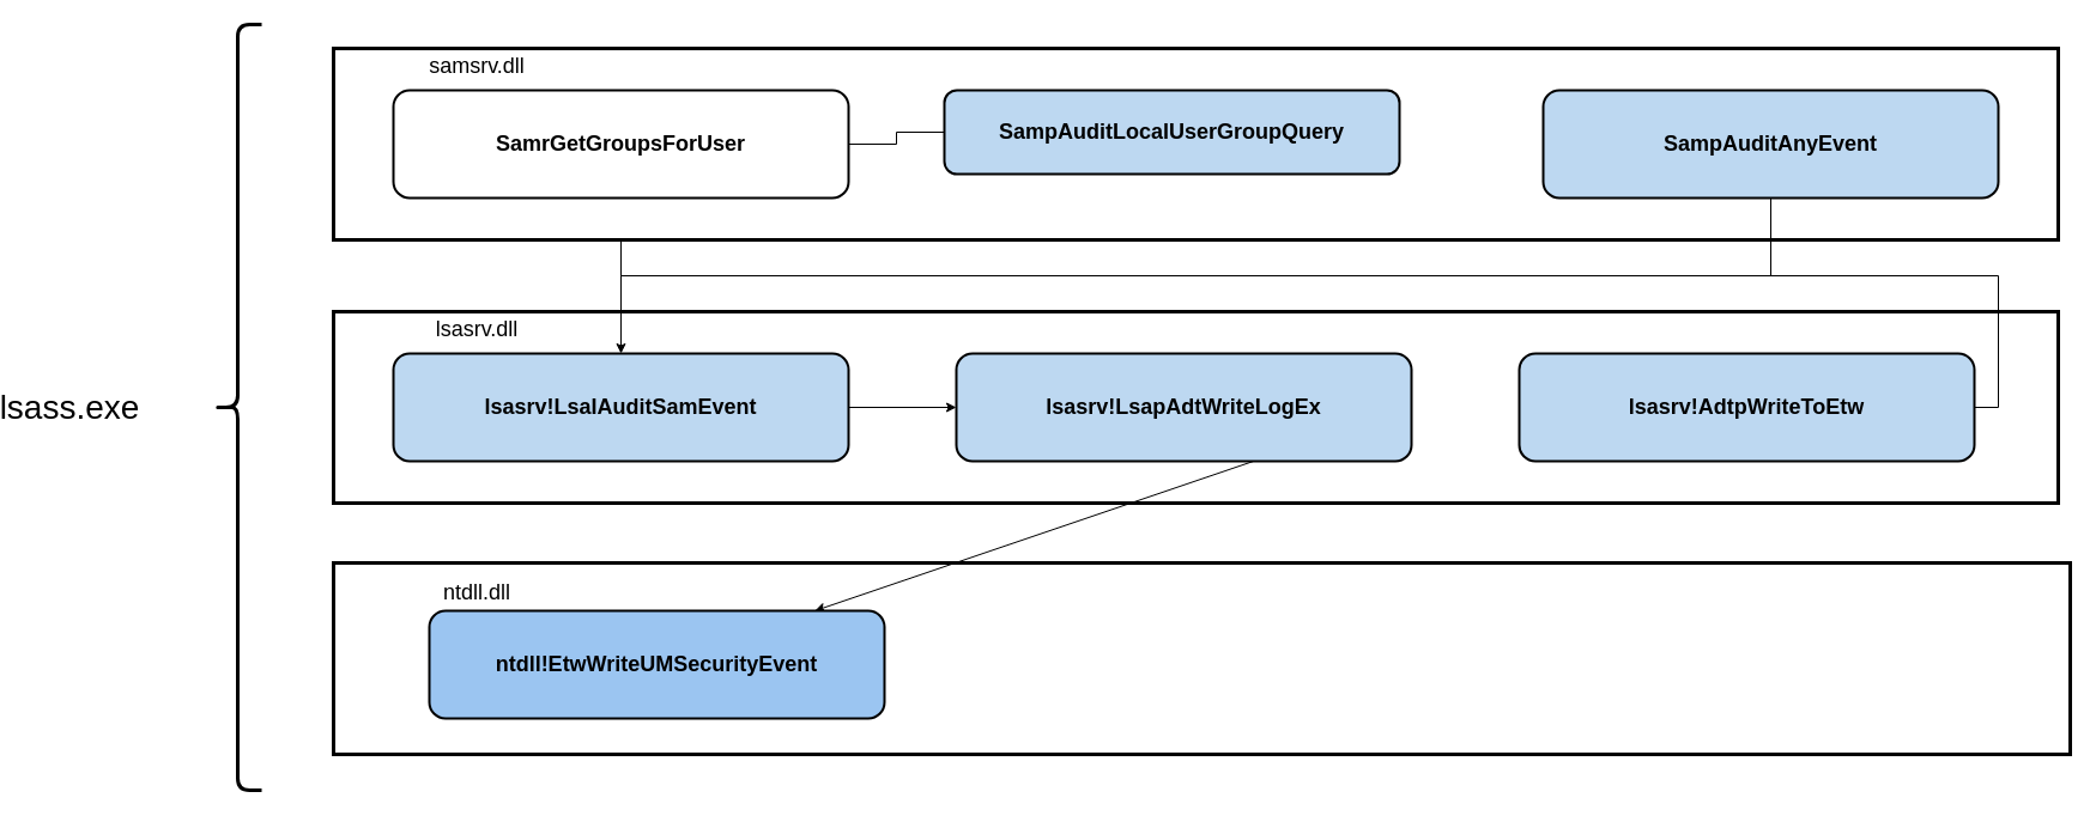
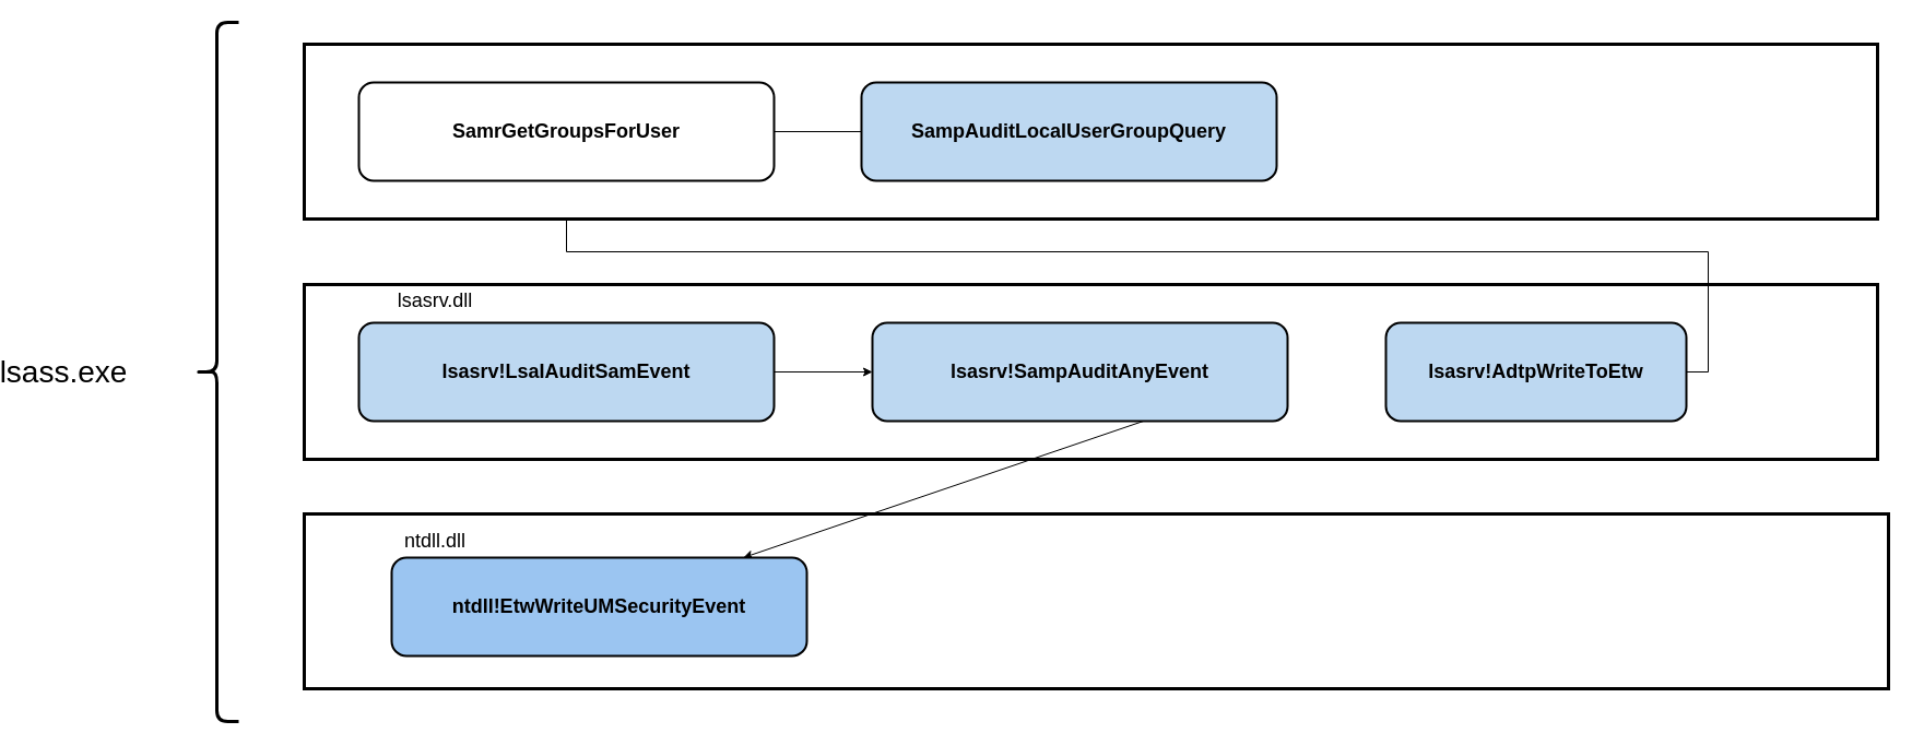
- <mxCell id="16" value="&lt;font style=&quot;font-size: 18px;&quot;&gt;samsrv.dll&lt;/font&gt;" style="text;html=1;strokeColor=none;fillColor=none;align=center;verticalAlign=middle;whiteSpace=wrap;rounded=0;" vertex="1" parent="1"><mxGeometry x="360" y="40" width="60" height="30" as="geometry" /></mxCell>
- <mxCell id="19" value="&lt;b&gt;SampAuditLocalUserGroupQuery&lt;/b&gt;" style="rounded=1;whiteSpace=wrap;html=1;fontSize=18;strokeWidth=2;fillColor=#BDD8F1;" vertex="1" parent="1"><mxGeometry x="780" y="75" width="380" height="70" as="geometry" /></mxCell>
+ <mxCell id="19" value="&lt;b&gt;SampAuditLocalUserGroupQuery&lt;/b&gt;" style="rounded=1;whiteSpace=wrap;html=1;fontSize=18;strokeWidth=2;fillColor=#BDD8F1;" vertex="1" parent="1"><mxGeometry x="780" y="75" width="380" height="90" as="geometry" /></mxCell>
- <mxCell id="18" value="&lt;b&gt;SampAuditAnyEvent&lt;/b&gt;" style="rounded=1;whiteSpace=wrap;html=1;fontSize=18;strokeWidth=2;fillColor=#BDD8F1;" vertex="1" parent="1"><mxGeometry x="1280" y="75" width="380" height="90" as="geometry" /></mxCell>
- <mxCell id="17" style="edgeStyle=orthogonalEdgeStyle;rounded=0;orthogonalLoop=1;jettySize=auto;html=1;exitX=0.5;exitY=1;exitDx=0;exitDy=0;" edge="1" parent="1" source="18" target="12"><mxGeometry relative="1" as="geometry" /></mxCell>
- <mxCell id="10" value="&lt;b&gt;lsasrv!LsapAdtWriteLogEx&lt;/b&gt;" style="rounded=1;whiteSpace=wrap;html=1;fontSize=18;strokeWidth=2;fillColor=#BDD8F1;" vertex="1" parent="1"><mxGeometry x="790" y="295" width="380" height="90" as="geometry" /></mxCell>
+ <mxCell id="10" value="&lt;b&gt;lsasrv!SampAuditAnyEvent&lt;/b&gt;" style="rounded=1;whiteSpace=wrap;html=1;fontSize=18;strokeWidth=2;fillColor=#BDD8F1;" vertex="1" parent="1"><mxGeometry x="790" y="295" width="380" height="90" as="geometry" /></mxCell>
- <mxCell id="8" value="&lt;b&gt;lsasrv!AdtpWriteToEtw&lt;/b&gt;" style="rounded=1;whiteSpace=wrap;html=1;fontSize=18;strokeWidth=2;fillColor=#BDD8F1;" vertex="1" parent="1"><mxGeometry x="1260" y="295" width="380" height="90" as="geometry" /></mxCell>
+ <mxCell id="8" value="&lt;b&gt;lsasrv!AdtpWriteToEtw&lt;/b&gt;" style="rounded=1;whiteSpace=wrap;html=1;fontSize=18;strokeWidth=2;fillColor=#BDD8F1;" vertex="1" parent="1"><mxGeometry x="1260" y="295" width="275" height="90" as="geometry" /></mxCell>
